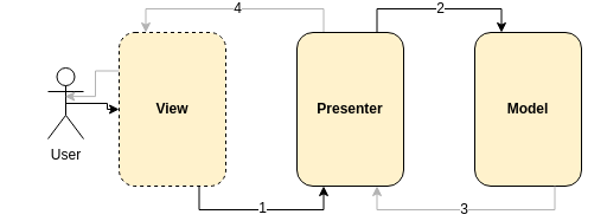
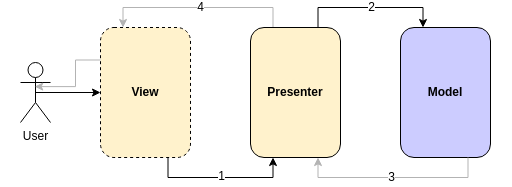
- <mxCell id="15" value="User" style="shape=umlActor;verticalLabelPosition=bottom;labelBackgroundColor=#ffffff;verticalAlign=top;html=1;outlineConnect=0;fillColor=#FFFFFF;" vertex="1" parent="2"><mxGeometry x="20" y="30" width="30" height="60" as="geometry" /></mxCell>
+ <mxCell id="15" value="User" style="shape=umlActor;verticalLabelPosition=bottom;labelBackgroundColor=#ffffff;verticalAlign=top;html=1;outlineConnect=0;fillColor=#FFFFFF;" vertex="1" parent="2"><mxGeometry y="35" width="30" height="60" as="geometry" /></mxCell>
- <mxCell id="3" value="&lt;b&gt;Model&lt;/b&gt;" style="rounded=1;whiteSpace=wrap;html=1;fillColor=#fff2cc;" vertex="1" parent="2"><mxGeometry x="380" width="90" height="130" as="geometry" /></mxCell>
+ <mxCell id="3" value="&lt;b&gt;Model&lt;/b&gt;" style="rounded=1;whiteSpace=wrap;html=1;fillColor=#CCCCFF;" vertex="1" parent="2"><mxGeometry x="380" width="90" height="130" as="geometry" /></mxCell>
